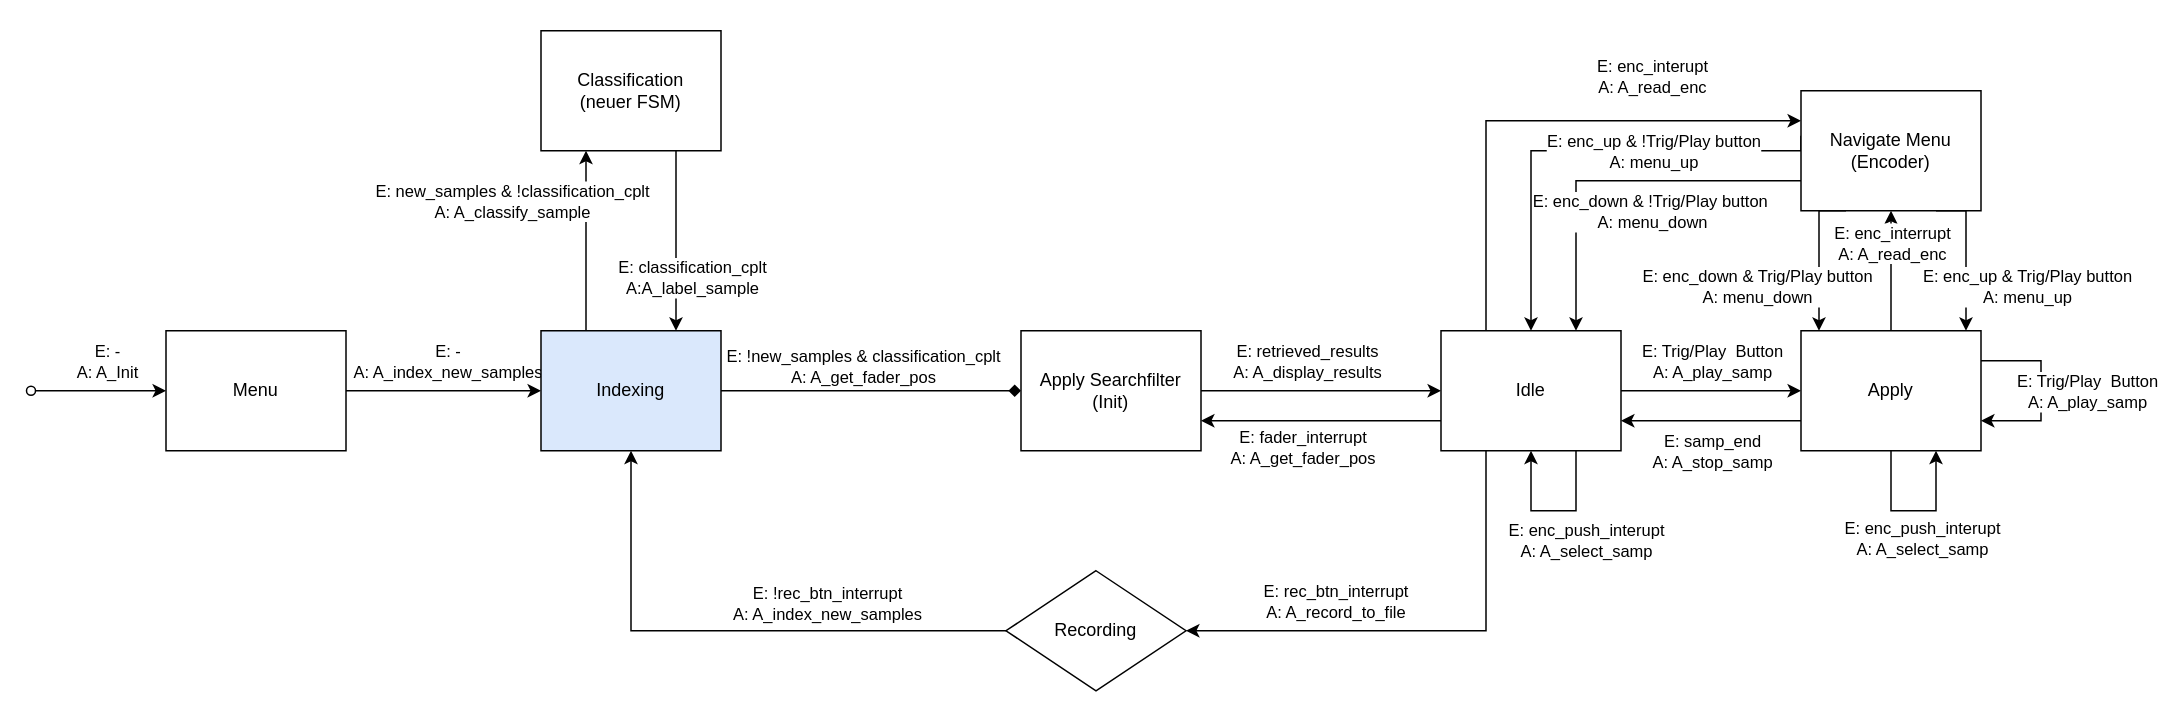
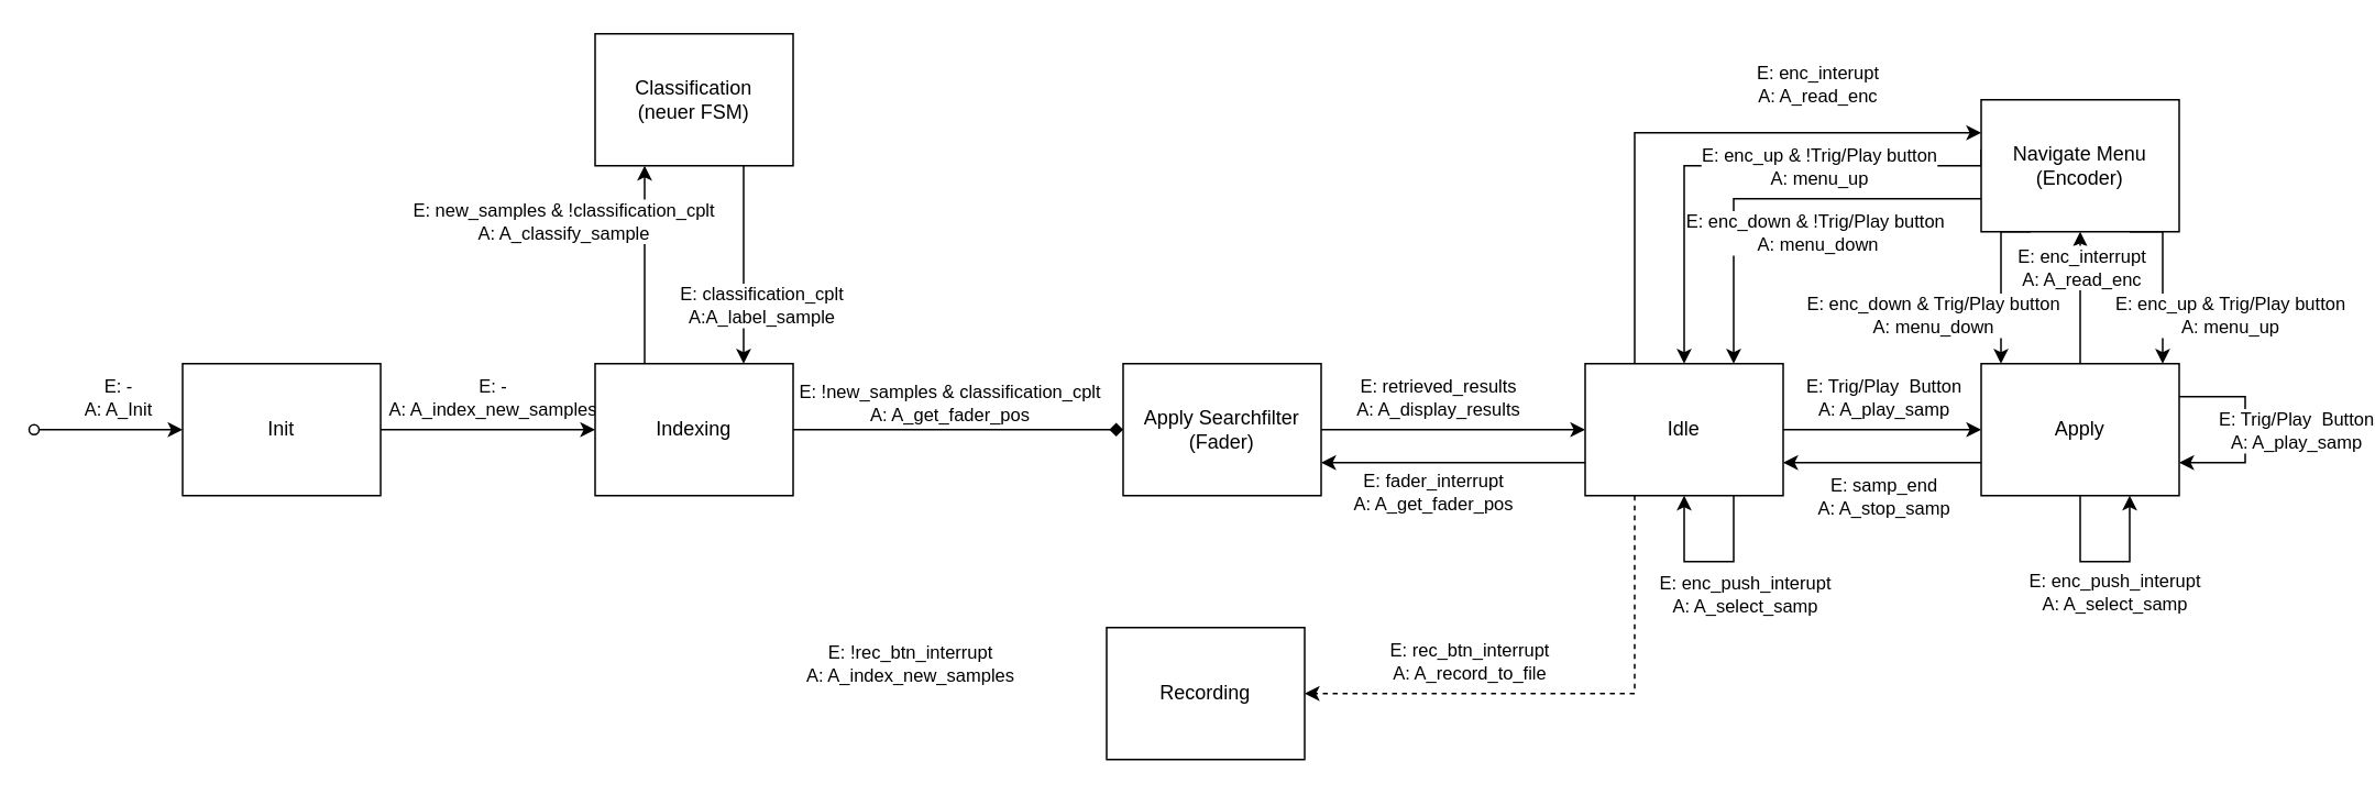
- <mxCell id="4" value="Menu" style="rounded=0;whiteSpace=wrap;html=1;" parent="1" vertex="1"><mxGeometry x="110" y="220" width="120" height="80" as="geometry" /></mxCell>
+ <mxCell id="4" value="Init" style="rounded=0;whiteSpace=wrap;html=1;" parent="1" vertex="1"><mxGeometry x="110" y="220" width="120" height="80" as="geometry" /></mxCell>
- <mxCell id="20" value="Indexing" style="rounded=0;whiteSpace=wrap;html=1;fillColor=#dae8fc;" parent="1" vertex="1"><mxGeometry x="360" y="220" width="120" height="80" as="geometry" /></mxCell>
+ <mxCell id="20" value="Indexing" style="rounded=0;whiteSpace=wrap;html=1;" parent="1" vertex="1"><mxGeometry x="360" y="220" width="120" height="80" as="geometry" /></mxCell>
- <mxCell id="40" value="Apply Searchfilter&lt;br&gt;(Init)" style="rounded=0;whiteSpace=wrap;html=1;" parent="1" vertex="1"><mxGeometry x="680" y="220" width="120" height="80" as="geometry" /></mxCell>
+ <mxCell id="40" value="Apply Searchfilter&lt;br&gt;(Fader)" style="rounded=0;whiteSpace=wrap;html=1;" parent="1" vertex="1"><mxGeometry x="680" y="220" width="120" height="80" as="geometry" /></mxCell>
- <mxCell id="21" style="edgeStyle=orthogonalEdgeStyle;rounded=0;orthogonalLoop=1;jettySize=auto;html=1;entryX=0.5;entryY=1;entryDx=0;entryDy=0;" parent="1" source="22" target="20" edge="1"><mxGeometry relative="1" as="geometry"><Array as="points"><mxPoint x="420" y="420" /></Array></mxGeometry></mxCell>
- <mxCell id="22" value="Recording" style="rhombus;whiteSpace=wrap;html=1;" parent="1" vertex="1"><mxGeometry x="670" y="380" width="120" height="80" as="geometry" /></mxCell>
+ <mxCell id="22" value="Recording" style="rounded=0;whiteSpace=wrap;html=1;" parent="1" vertex="1"><mxGeometry x="670" y="380" width="120" height="80" as="geometry" /></mxCell>
- <mxCell id="5" style="edgeStyle=orthogonalEdgeStyle;rounded=0;orthogonalLoop=1;jettySize=auto;html=1;exitX=0.25;exitY=1;exitDx=0;exitDy=0;entryX=1;entryY=0.5;entryDx=0;entryDy=0;exitPerimeter=0;" parent="1" source="15" target="22" edge="1"><mxGeometry relative="1" as="geometry"><Array as="points"><mxPoint x="990" y="420" /></Array></mxGeometry></mxCell>
+ <mxCell id="5" style="edgeStyle=orthogonalEdgeStyle;rounded=0;orthogonalLoop=1;jettySize=auto;html=1;exitX=0.25;exitY=1;exitDx=0;exitDy=0;entryX=1;entryY=0.5;entryDx=0;entryDy=0;exitPerimeter=0;dashed=1;" parent="1" source="15" target="22" edge="1"><mxGeometry relative="1" as="geometry"><Array as="points"><mxPoint x="990" y="420" /></Array></mxGeometry></mxCell>
